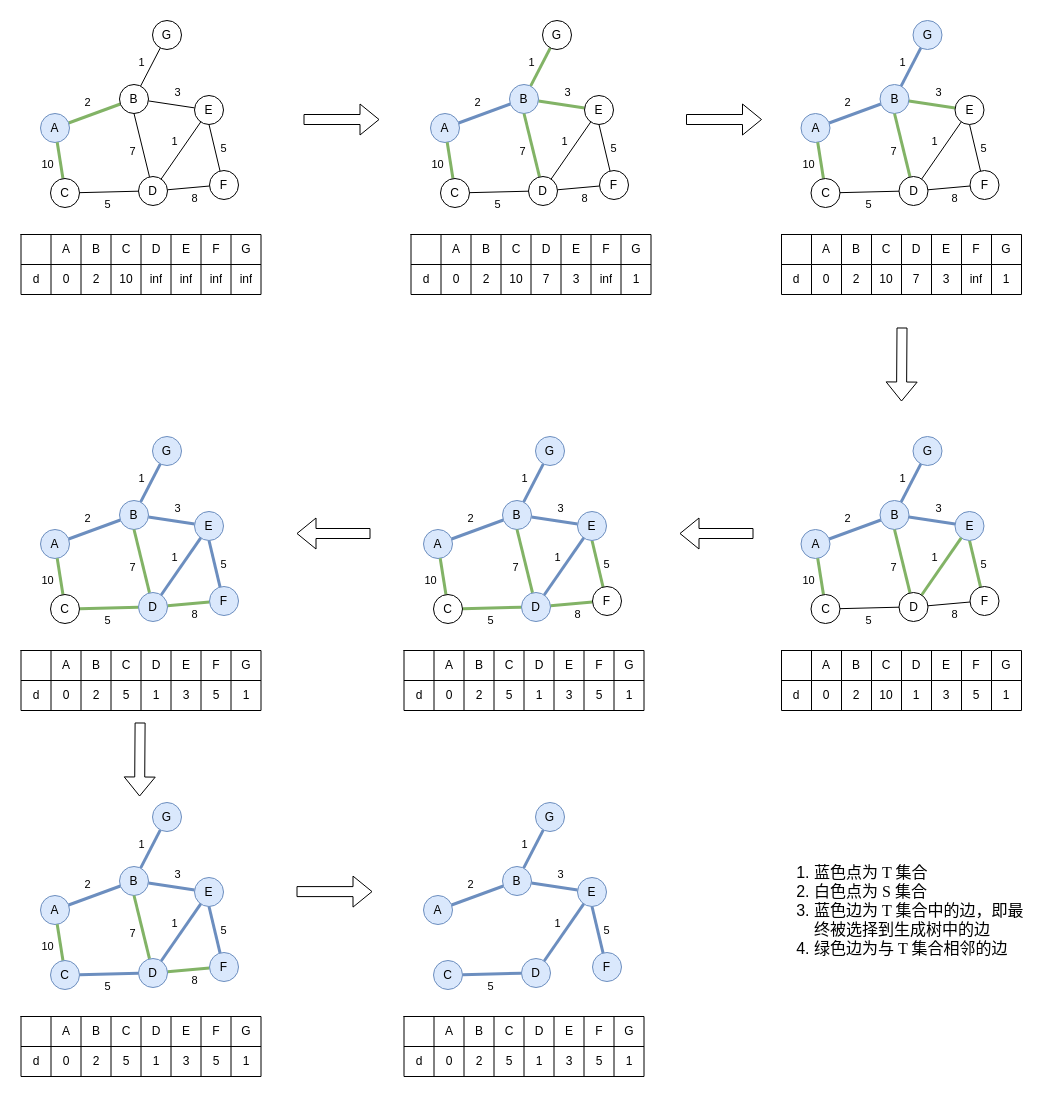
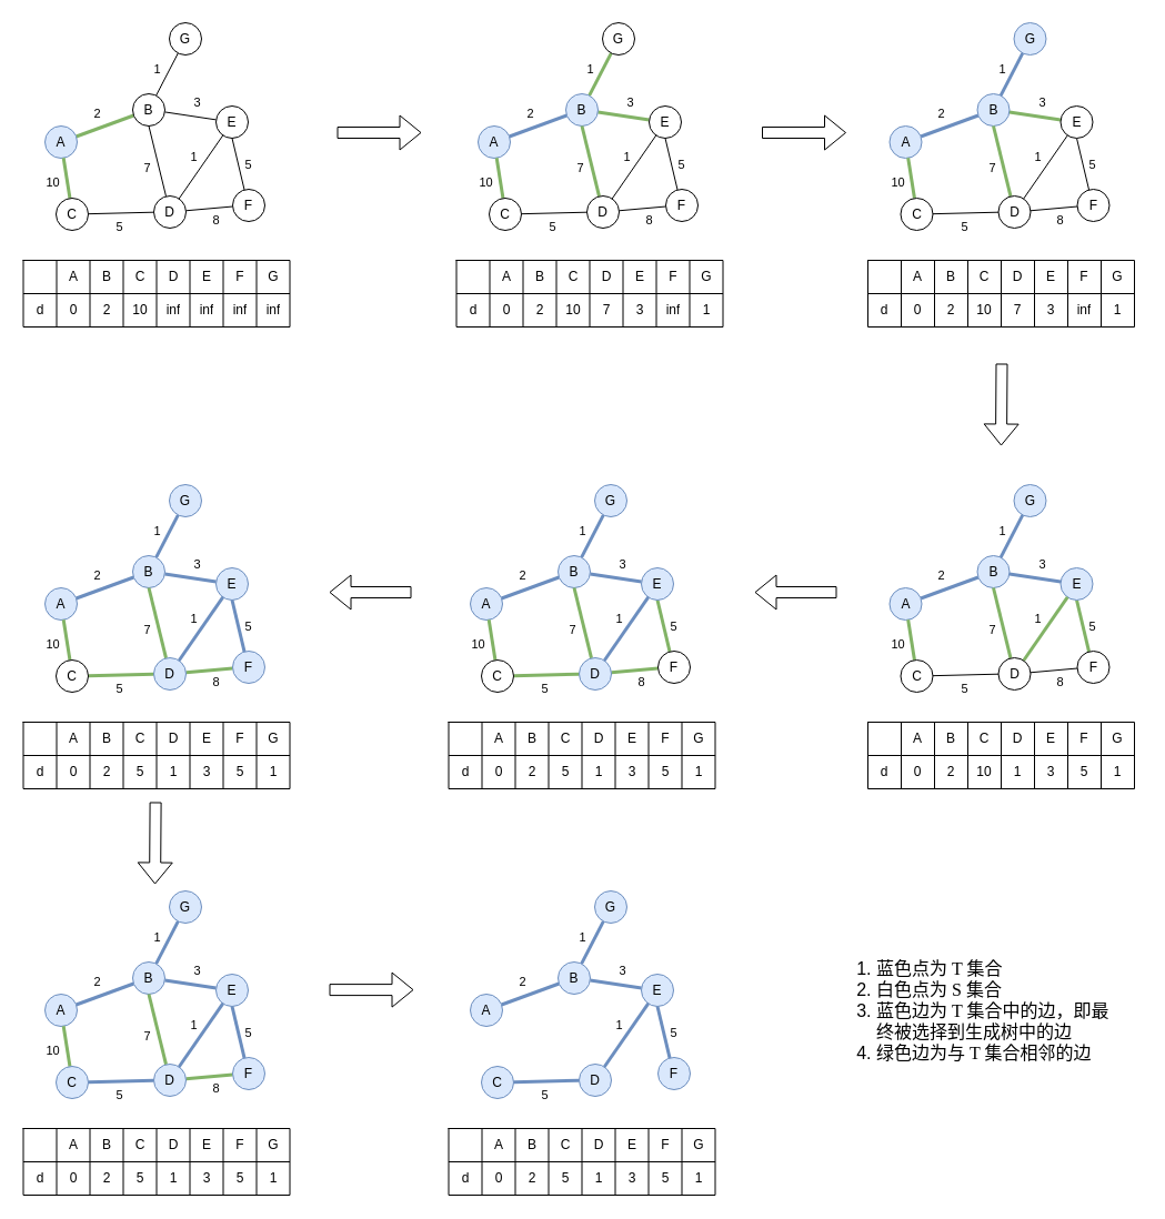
- <mxCell id="361" value="&lt;p style=&quot;font-size: 16px&quot;&gt;&lt;/p&gt;&lt;ol style=&quot;font-size: 16px&quot;&gt;&lt;li&gt;&lt;font face=&quot;Tahoma&quot; style=&quot;font-size: 16px&quot;&gt;&lt;span&gt;蓝色点为 T 集合&lt;/span&gt;&lt;br&gt;&lt;/font&gt;&lt;/li&gt;&lt;li&gt;&lt;font face=&quot;Tahoma&quot; style=&quot;font-size: 16px&quot;&gt;&lt;span&gt;白色点为 S 集合&lt;/span&gt;&lt;br&gt;&lt;/font&gt;&lt;/li&gt;&lt;li&gt;&lt;font face=&quot;Tahoma&quot; style=&quot;font-size: 16px&quot;&gt;&lt;span&gt;蓝色边为 T 集合中的边，&lt;/span&gt;&lt;/font&gt;即最终被选择到生成树中的边&lt;/li&gt;&lt;li&gt;&lt;span&gt;&lt;font face=&quot;Tahoma&quot; style=&quot;font-size: 16px&quot;&gt;绿色边为与 T 集合相邻的边&lt;/font&gt;&lt;/span&gt;&lt;br&gt;&lt;/li&gt;&lt;/ol&gt;&lt;p&gt;&lt;/p&gt;" style="text;html=1;strokeColor=none;fillColor=none;align=left;verticalAlign=middle;whiteSpace=wrap;rounded=0;" vertex="1" parent="1"><mxGeometry x="771.5" y="847" width="255" height="125" as="geometry" /></mxCell>
+ <mxCell id="361" value="&lt;p style=&quot;font-size: 16px&quot;&gt;&lt;/p&gt;&lt;ol style=&quot;font-size: 16px&quot;&gt;&lt;li&gt;&lt;font face=&quot;Tahoma&quot; style=&quot;font-size: 16px&quot;&gt;&lt;span&gt;蓝色点为 T 集合&lt;/span&gt;&lt;br&gt;&lt;/font&gt;&lt;/li&gt;&lt;li&gt;&lt;font face=&quot;Tahoma&quot; style=&quot;font-size: 16px&quot;&gt;&lt;span&gt;白色点为 S 集合&lt;/span&gt;&lt;br&gt;&lt;/font&gt;&lt;/li&gt;&lt;li&gt;&lt;font face=&quot;Tahoma&quot; style=&quot;font-size: 16px&quot;&gt;&lt;span&gt;蓝色边为 T 集合中的边，&lt;/span&gt;&lt;/font&gt;即最终被选择到生成树中的边&lt;/li&gt;&lt;li&gt;&lt;span&gt;&lt;font face=&quot;Tahoma&quot; style=&quot;font-size: 16px&quot;&gt;绿色边为与 T 集合相邻的边&lt;/font&gt;&lt;/span&gt;&lt;br&gt;&lt;/li&gt;&lt;/ol&gt;&lt;p&gt;&lt;/p&gt;" style="text;html=1;strokeColor=none;fillColor=none;align=left;verticalAlign=middle;whiteSpace=wrap;rounded=0;" vertex="1" parent="1"><mxGeometry x="746.5" y="847" width="255" height="125" as="geometry" /></mxCell>
